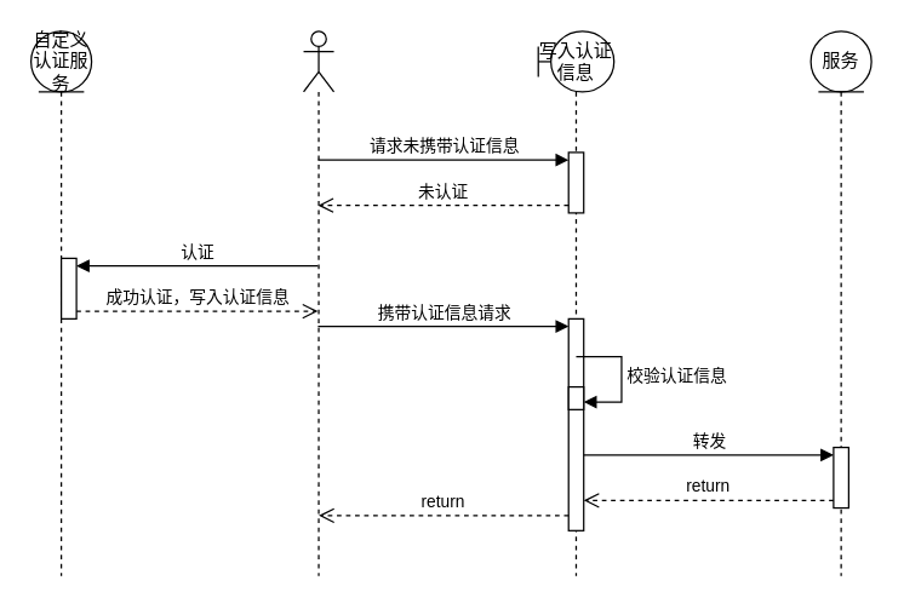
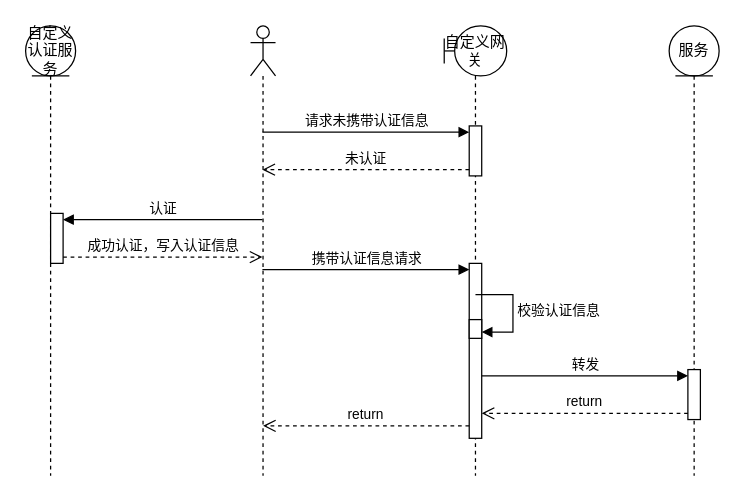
- <mxCell id="5" value="写入认证信息" style="shape=umlLifeline;perimeter=lifelinePerimeter;whiteSpace=wrap;html=1;container=1;dropTarget=0;collapsible=0;recursiveResize=0;outlineConnect=0;portConstraint=eastwest;newEdgeStyle={&quot;curved&quot;:0,&quot;rounded&quot;:0};participant=umlBoundary;" vertex="1" parent="1"><mxGeometry x="355" y="20" width="50" height="360" as="geometry" /></mxCell>
+ <mxCell id="5" value="自定义网关" style="shape=umlLifeline;perimeter=lifelinePerimeter;whiteSpace=wrap;html=1;container=1;dropTarget=0;collapsible=0;recursiveResize=0;outlineConnect=0;portConstraint=eastwest;newEdgeStyle={&quot;curved&quot;:0,&quot;rounded&quot;:0};participant=umlBoundary;" vertex="1" parent="1"><mxGeometry x="355" y="20" width="50" height="360" as="geometry" /></mxCell>
